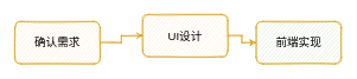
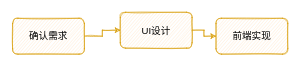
- <mxCell id="2" value="" style="edgeStyle=orthogonalEdgeStyle;rounded=0;orthogonalLoop=1;jettySize=auto;html=1;sketch=1;fillColor=#ffe6cc;strokeColor=#d79b00;endArrow=open;" edge="1" parent="1" source="3" target="6"><mxGeometry relative="1" as="geometry" /></mxCell>
+ <mxCell id="2" value="" style="edgeStyle=orthogonalEdgeStyle;rounded=0;orthogonalLoop=1;jettySize=auto;html=1;sketch=1;fillColor=#ffe6cc;strokeColor=#d79b00;" edge="1" parent="1" source="3" target="6"><mxGeometry relative="1" as="geometry" /></mxCell>
- <mxCell id="4" value="&lt;font style=&quot;font-size: 16px&quot;&gt;前端实现&lt;/font&gt;" style="rounded=1;whiteSpace=wrap;html=1;sketch=1;fillColor=#d5e8d4;strokeColor=#d79b00;" vertex="1" parent="1"><mxGeometry x="360" y="30" width="120" height="60" as="geometry" /></mxCell>
+ <mxCell id="4" value="&lt;font style=&quot;font-size: 16px&quot;&gt;前端实现&lt;/font&gt;" style="rounded=1;whiteSpace=wrap;html=1;sketch=1;fillColor=#ffe6cc;strokeColor=#d79b00;" vertex="1" parent="1"><mxGeometry x="360" y="30" width="120" height="60" as="geometry" /></mxCell>
